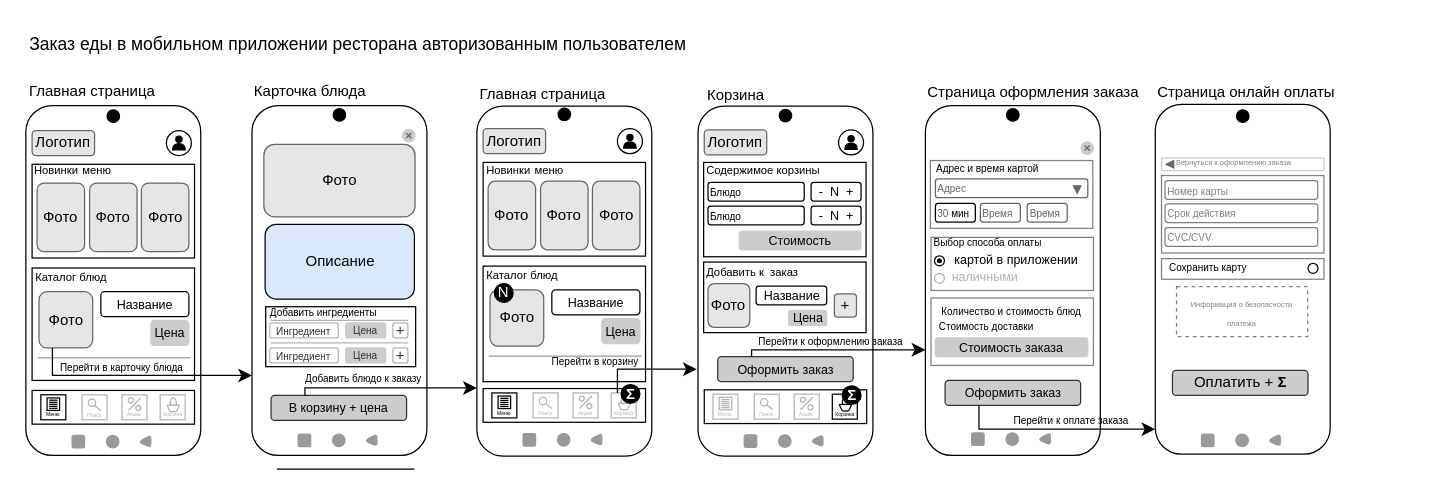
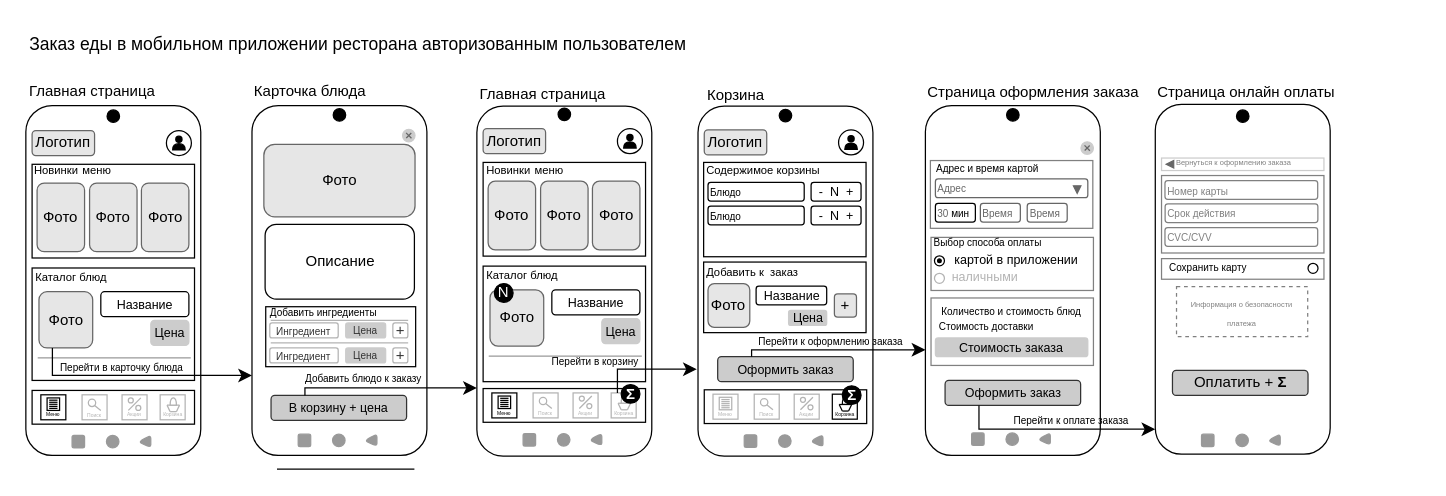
- <mxCell id="168" value="&lt;div align=&quot;center&quot;&gt;&lt;font style=&quot;font-size: 10px;&quot;&gt;Стоимость&lt;/font&gt;&lt;/div&gt;" style="rounded=1;whiteSpace=wrap;html=1;align=center;fillColor=#CCCCCC;strokeColor=#CCCCCC;" vertex="1" parent="1"><mxGeometry x="591" y="184.5" width="97.5" height="15" as="geometry" /></mxCell>
- <mxCell id="121" value="Описание" style="rounded=1;whiteSpace=wrap;html=1;align=center;fillColor=#dae8fc;" vertex="1" parent="110"><mxGeometry x="10.5" y="96" width="119.5" height="60" as="geometry" /></mxCell>
+ <mxCell id="121" value="Описание" style="rounded=1;whiteSpace=wrap;html=1;align=center;" vertex="1" parent="110"><mxGeometry x="10.5" y="96" width="119.5" height="60" as="geometry" /></mxCell>
